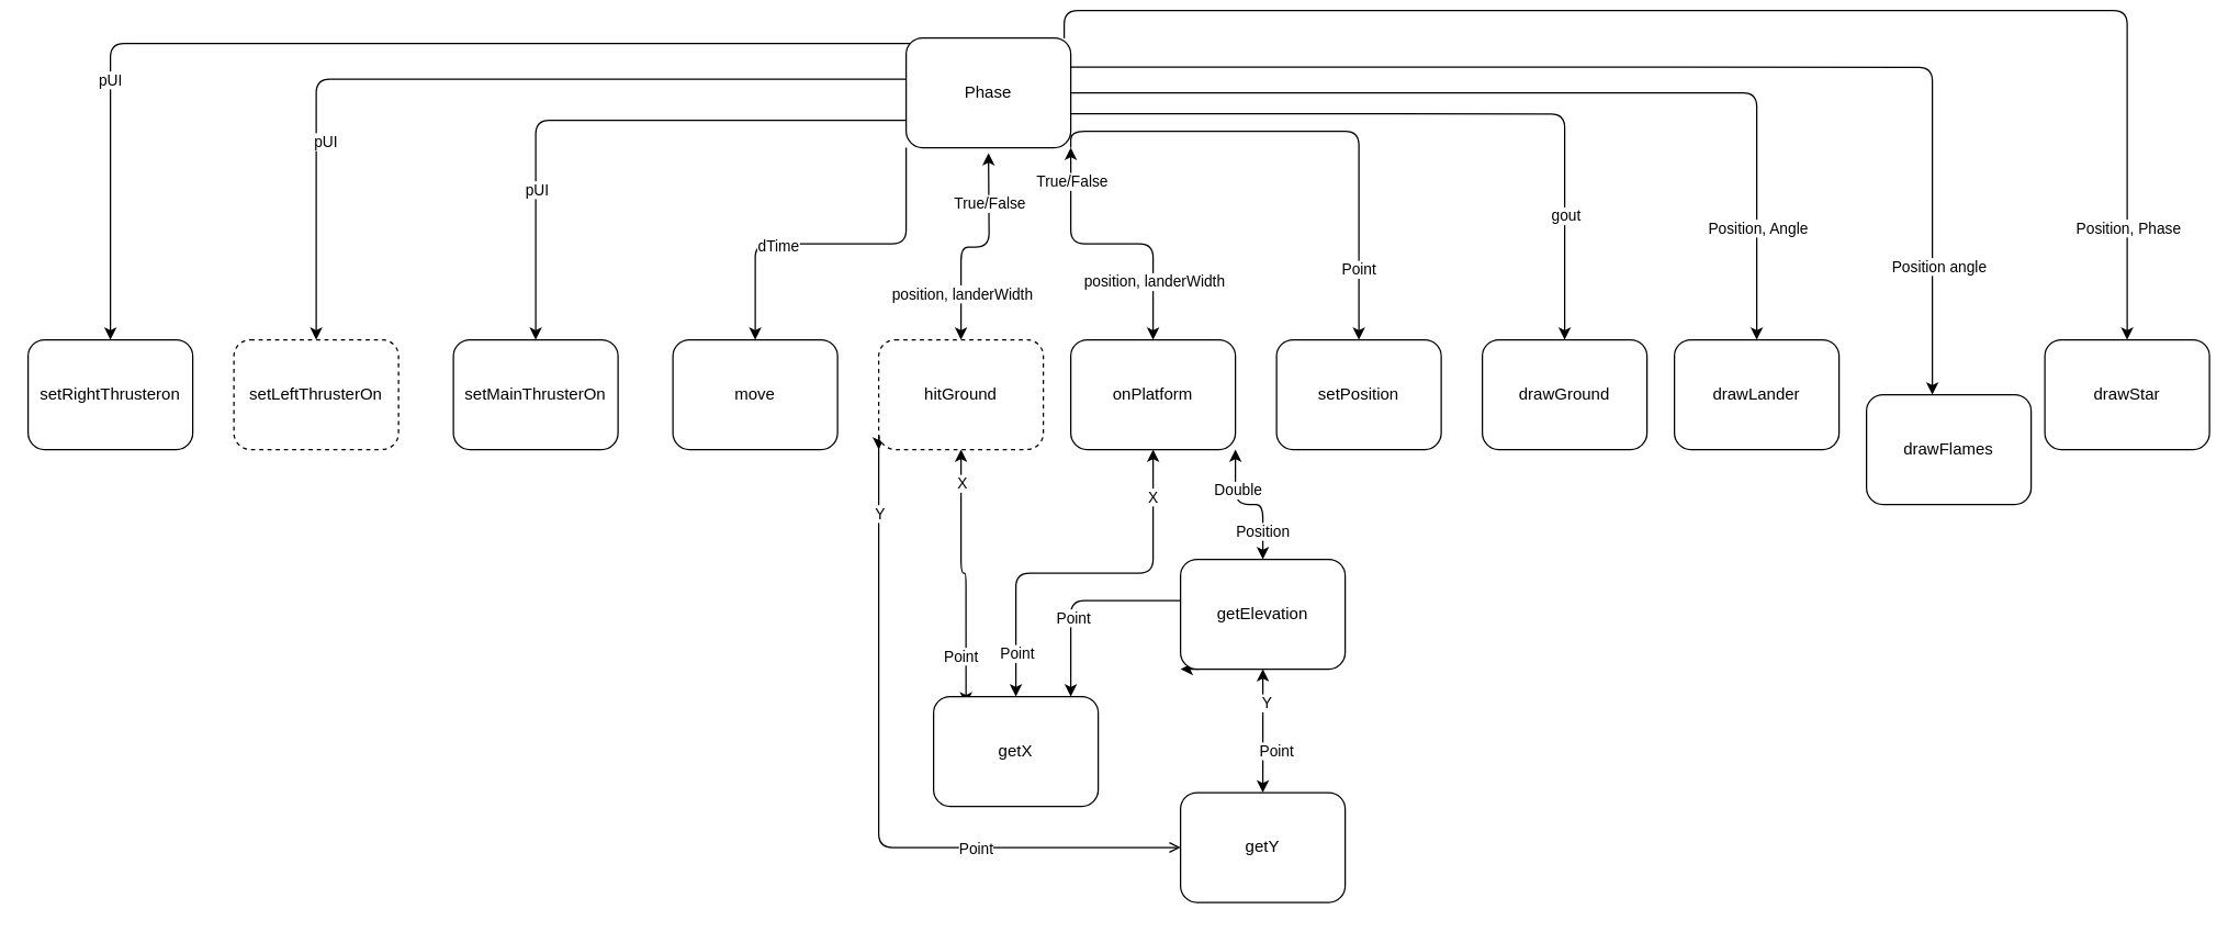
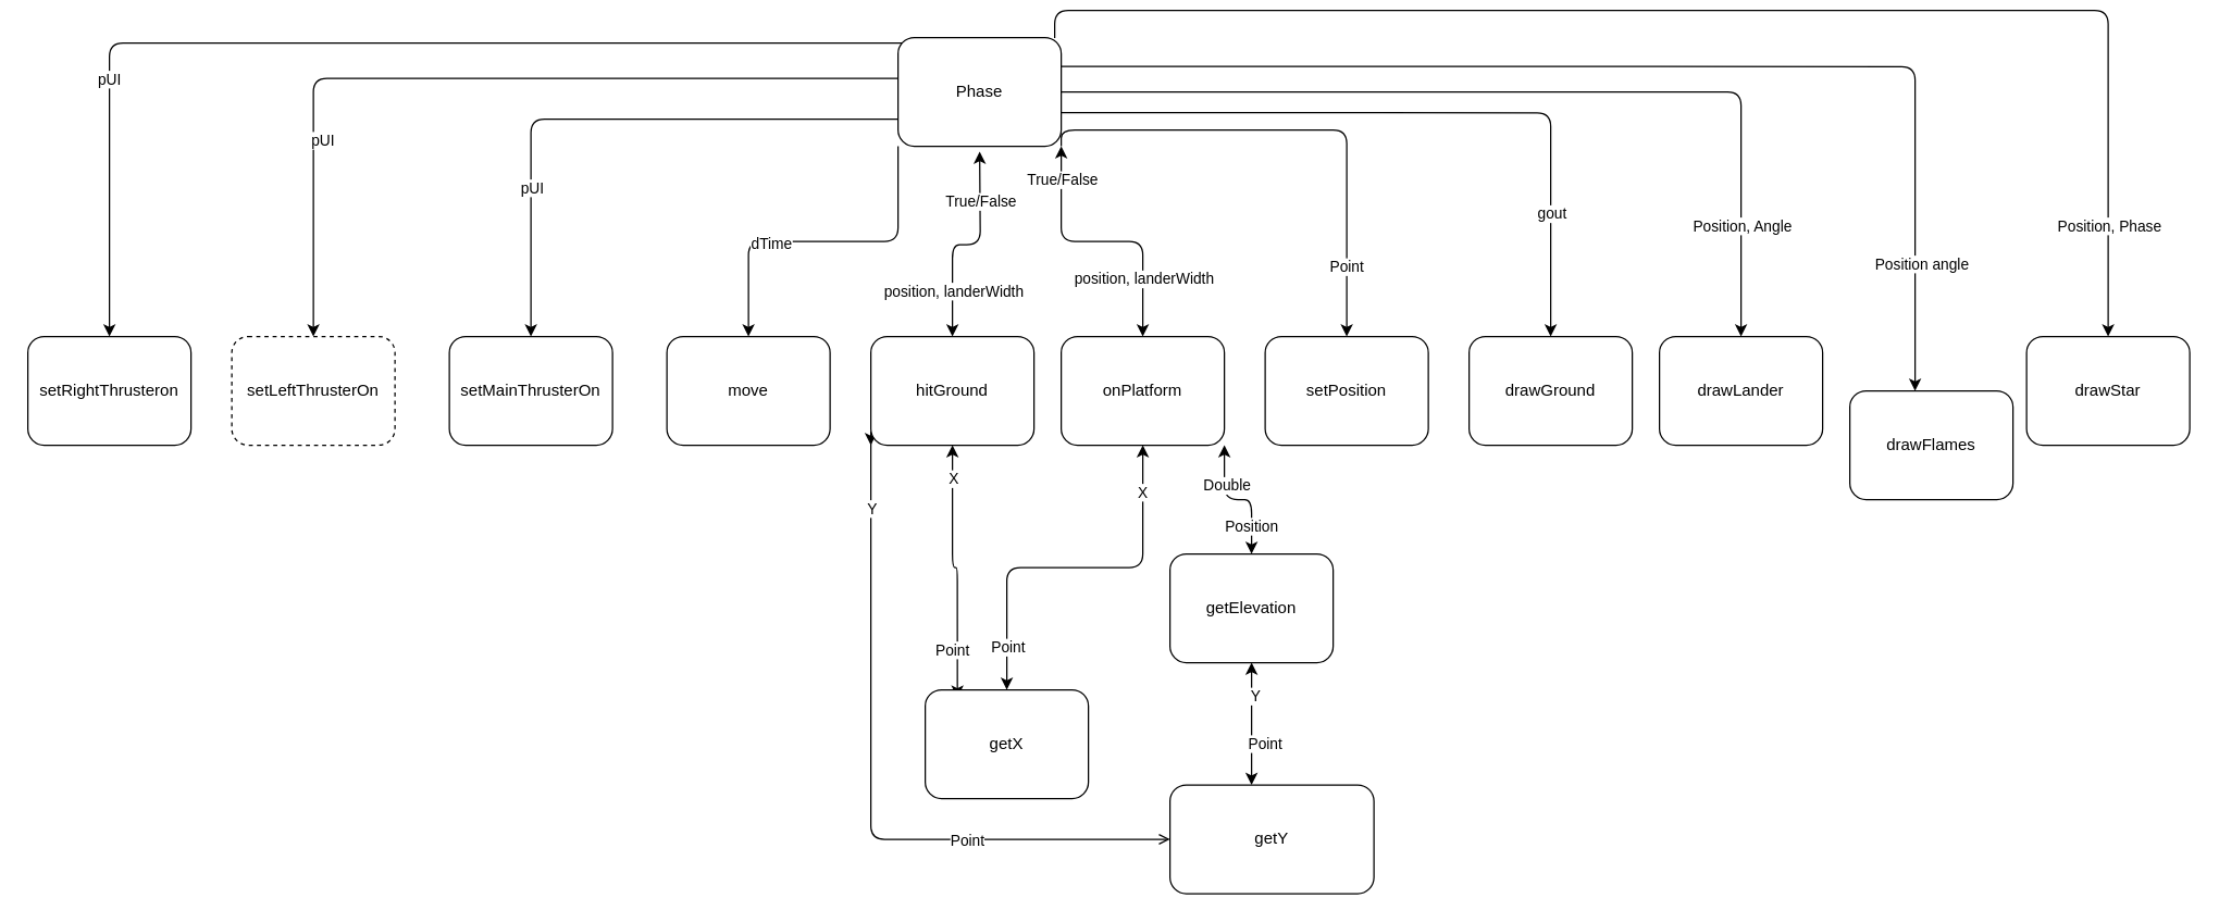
- <mxCell id="34" value="hitGround" style="rounded=1;whiteSpace=wrap;html=1;rounded=1;dashed=1;" vertex="1" parent="1"><mxGeometry x="640" y="240" width="120" height="80" as="geometry" /></mxCell>
+ <mxCell id="34" value="hitGround" style="rounded=1;whiteSpace=wrap;html=1;rounded=1;" vertex="1" parent="1"><mxGeometry x="640" y="240" width="120" height="80" as="geometry" /></mxCell>
- <mxCell id="50" style="edgeStyle=orthogonalEdgeStyle;orthogonalLoop=1;jettySize=auto;html=1;exitX=0;exitY=1;exitDx=0;exitDy=0;startArrow=classic;startFill=1;" edge="1" parent="1" source="55" target="48"><mxGeometry relative="1" as="geometry"><Array as="points"><mxPoint x="878" y="430" /><mxPoint x="780" y="430" /></Array></mxGeometry></mxCell>
- <mxCell id="51" value="X" style="edgeLabel;html=1;align=center;verticalAlign=middle;resizable=0;points=[];rounded=1;" vertex="1" connectable="0" parent="50"><mxGeometry x="-0.338" y="1" relative="1" as="geometry"><mxPoint as="offset" /></mxGeometry></mxCell>
- <mxCell id="52" value="Point" style="edgeLabel;html=1;align=center;verticalAlign=middle;resizable=0;points=[];rounded=1;" vertex="1" connectable="0" parent="50"><mxGeometry x="0.511" y="1" relative="1" as="geometry"><mxPoint as="offset" /></mxGeometry></mxCell>
- <mxCell id="49" value="getY" style="rounded=1;whiteSpace=wrap;html=1;rounded=1;" vertex="1" parent="1"><mxGeometry x="860" y="570" width="120" height="80" as="geometry" /></mxCell>
+ <mxCell id="49" value="getY" style="rounded=1;whiteSpace=wrap;html=1;rounded=1;" vertex="1" parent="1"><mxGeometry x="860" y="570" width="150" height="80" as="geometry" /></mxCell>
